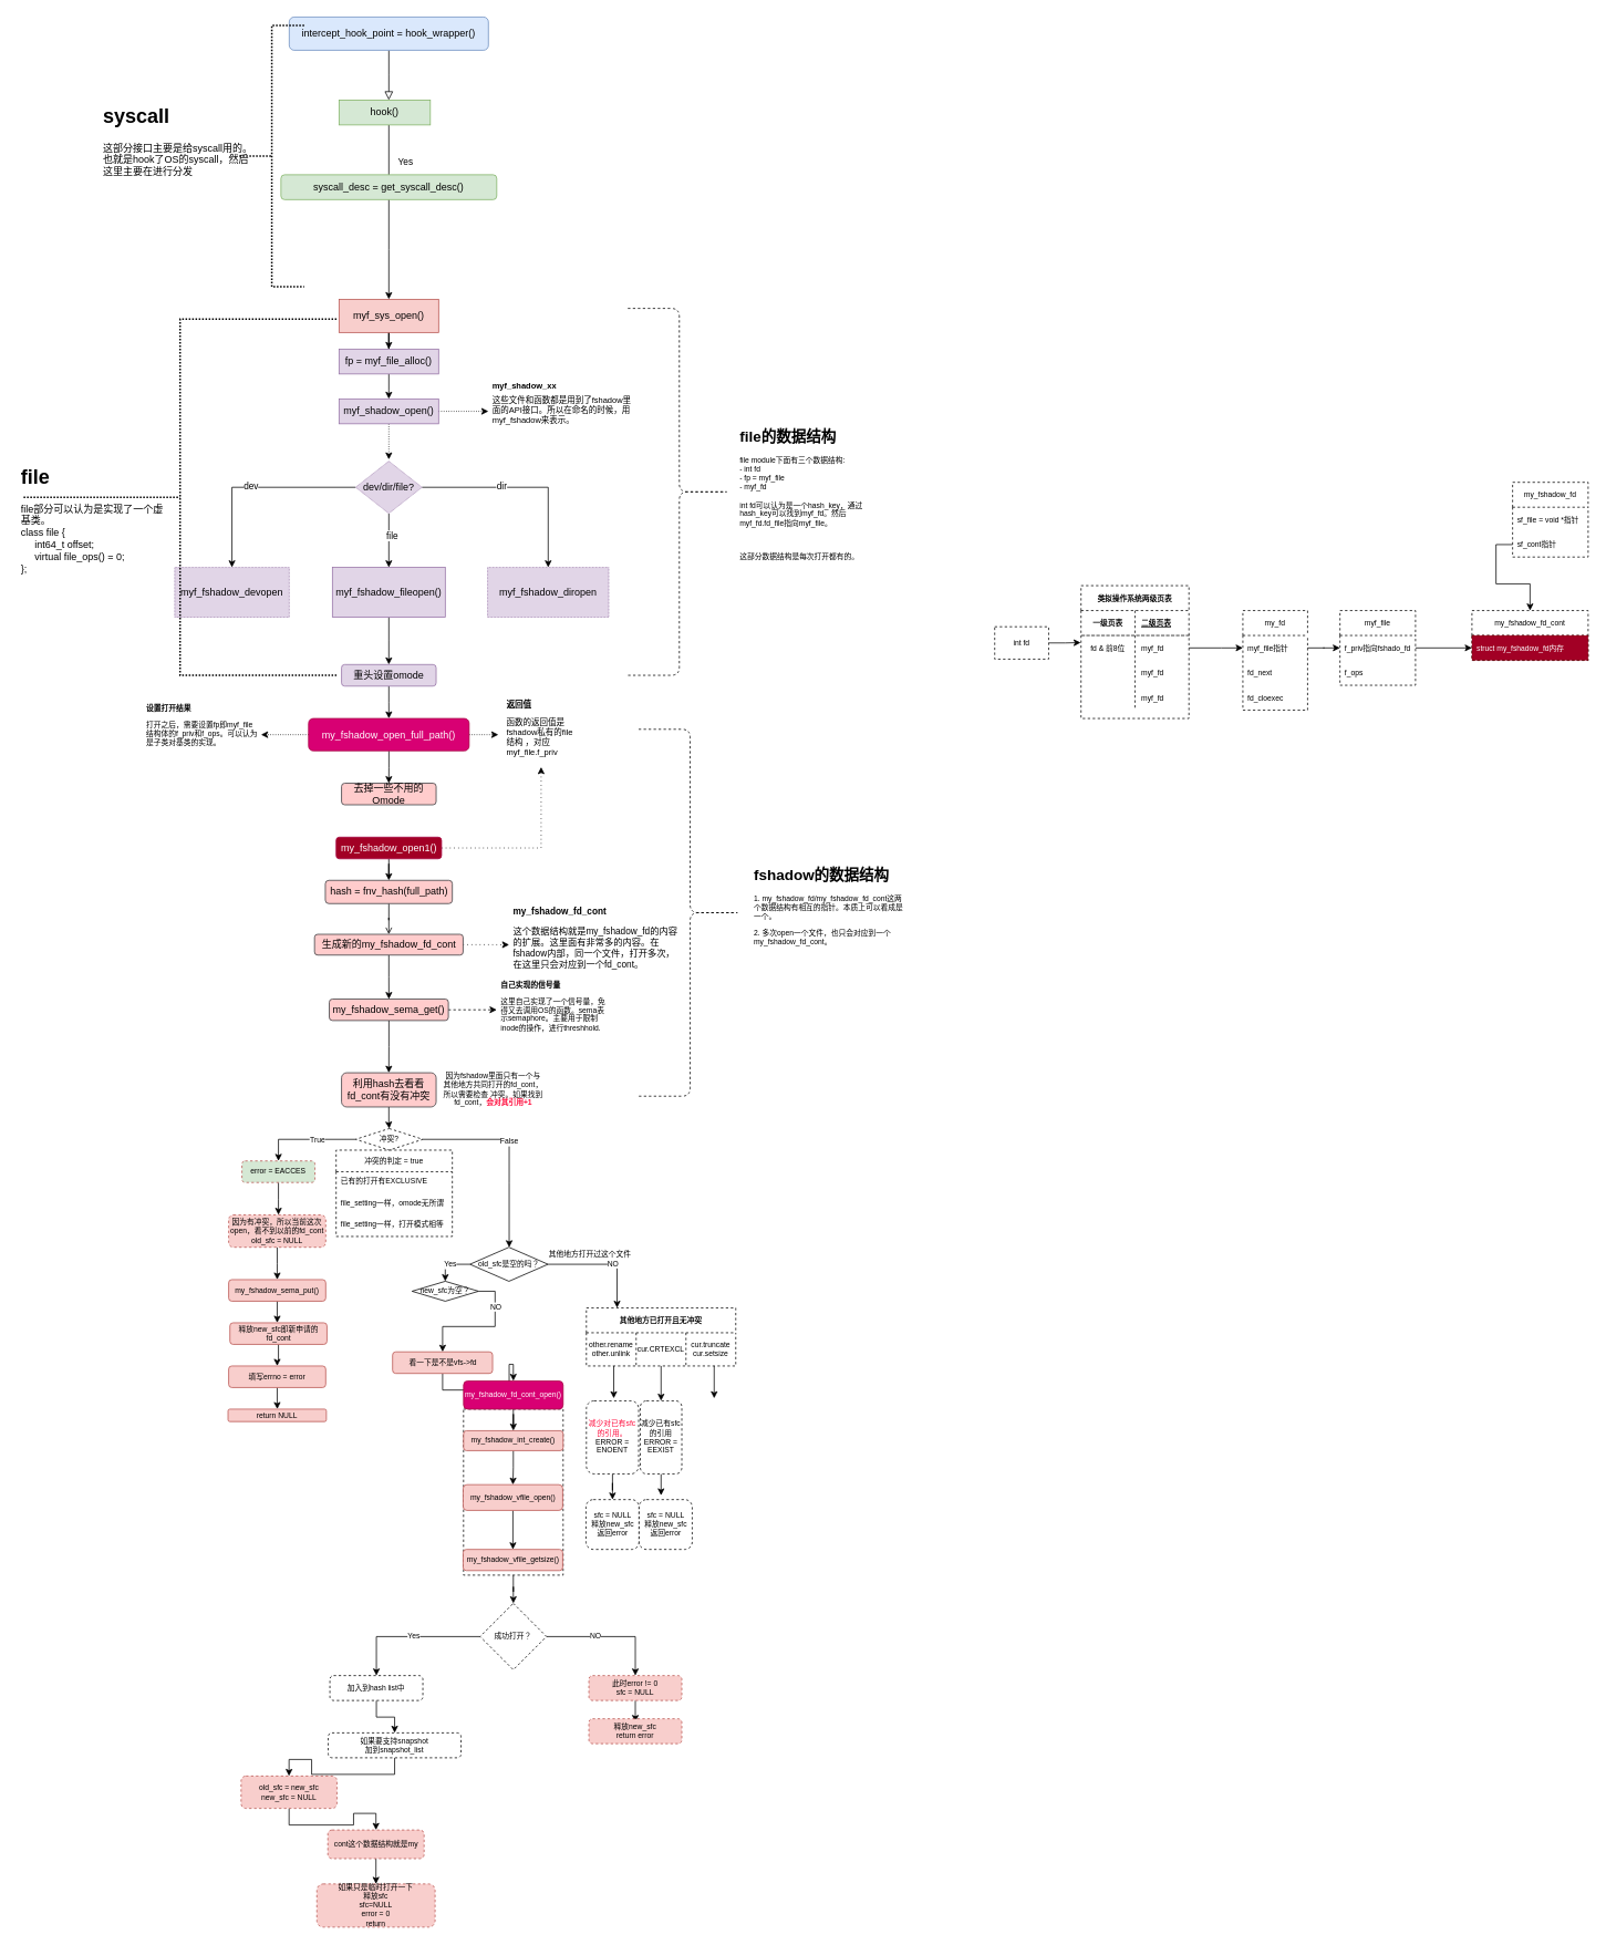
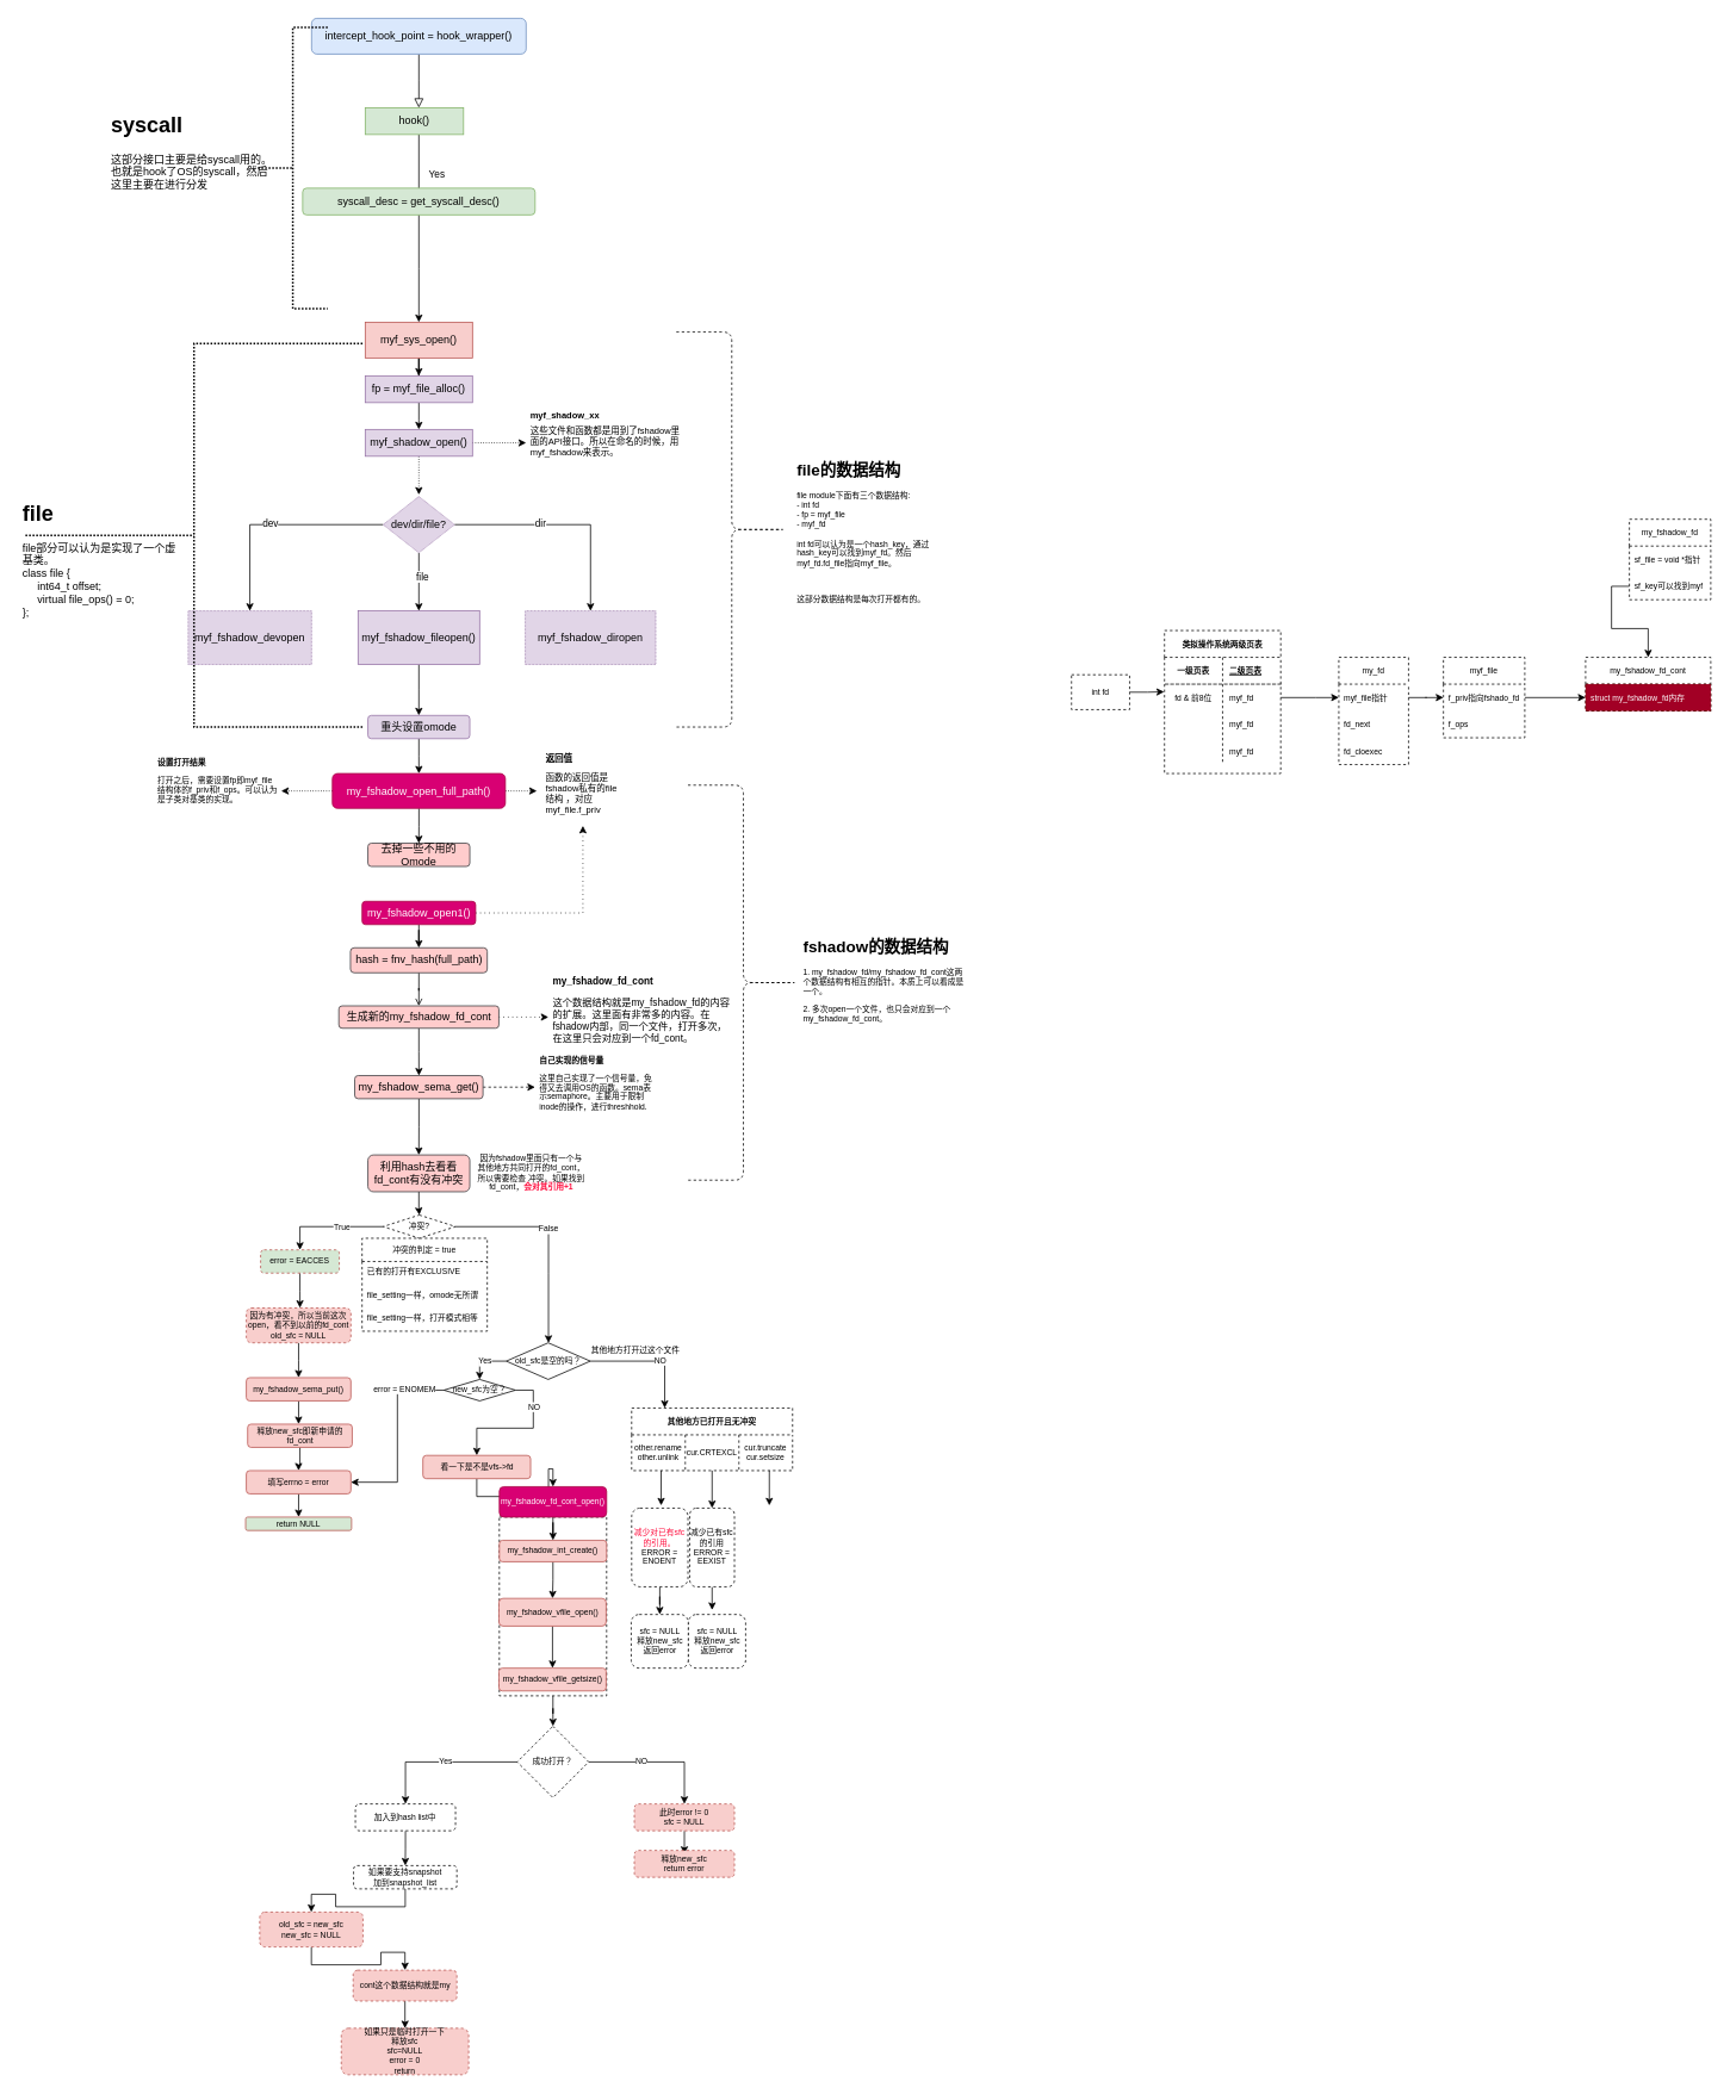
- <mxCell id="88" value="sf_cont指针" style="text;strokeColor=none;fillColor=none;align=left;verticalAlign=middle;spacingLeft=4;spacingRight=4;overflow=hidden;points=[[0,0.5],[1,0.5]];portConstraint=eastwest;rotatable=0;dashed=1;fontSize=9;" vertex="1" parent="86"><mxGeometry y="60" width="91" height="30" as="geometry" /></mxCell>
+ <mxCell id="88" value="sf_key可以找到myf" style="text;strokeColor=none;fillColor=none;align=left;verticalAlign=middle;spacingLeft=4;spacingRight=4;overflow=hidden;points=[[0,0.5],[1,0.5]];portConstraint=eastwest;rotatable=0;dashed=1;fontSize=9;" vertex="1" parent="86"><mxGeometry y="60" width="91" height="30" as="geometry" /></mxCell>
- <mxCell id="43" value="my_fshadow_open1()" style="rounded=1;whiteSpace=wrap;html=1;fillColor=#a20025;strokeColor=#A50040;fontColor=#ffffff;" vertex="1" parent="1"><mxGeometry x="404.5" y="1008" width="127" height="26" as="geometry" /></mxCell>
+ <mxCell id="43" value="my_fshadow_open1()" style="rounded=1;whiteSpace=wrap;html=1;fillColor=#d80073;strokeColor=#A50040;fontColor=#ffffff;" vertex="1" parent="1"><mxGeometry x="404.5" y="1008" width="127" height="26" as="geometry" /></mxCell>
- <mxCell id="60" value="&lt;h1&gt;fshadow的数据结构&lt;/h1&gt;&lt;p&gt;1. my_fshadow_fd/my_fshadow_fd_cont这两个数据结构有相互的指针。本质上可以看成是一个。&lt;/p&gt;&lt;p&gt;2. 多次open一个文件，也只会对应到一个my_fshadow_fd_cont。&lt;/p&gt;&lt;p&gt;&lt;br&gt;&lt;/p&gt;" style="text;html=1;strokeColor=none;fillColor=none;spacing=5;spacingTop=-20;whiteSpace=wrap;overflow=hidden;rounded=0;dashed=1;fontSize=9;" vertex="1" parent="1"><mxGeometry x="903" y="1042" width="190" height="120" as="geometry" /></mxCell>
+ <mxCell id="60" value="&lt;h1&gt;fshadow的数据结构&lt;/h1&gt;&lt;p&gt;1. my_fshadow_fd/my_fshadow_fd_cont这两个数据结构有相互的指针。本质上可以看成是一个。&lt;/p&gt;&lt;p&gt;2. 多次open一个文件，也只会对应到一个my_fshadow_fd_cont。&lt;/p&gt;&lt;p&gt;&lt;br&gt;&lt;/p&gt;" style="text;html=1;strokeColor=none;fillColor=none;spacing=5;spacingTop=-20;whiteSpace=wrap;overflow=hidden;rounded=0;dashed=1;fontSize=9;" vertex="1" parent="1"><mxGeometry x="893" y="1047" width="190" height="120" as="geometry" /></mxCell>
+ <mxCell id="118" style="edgeStyle=orthogonalEdgeStyle;rounded=0;orthogonalLoop=1;jettySize=auto;html=1;exitX=0;exitY=0.5;exitDx=0;exitDy=0;entryX=1;entryY=0.5;entryDx=0;entryDy=0;fontSize=9;" edge="1" parent="1" source="122" target="111"><mxGeometry relative="1" as="geometry" /></mxCell>
+ <mxCell id="119" value="error = ENOMEM" style="edgeLabel;html=1;align=center;verticalAlign=middle;resizable=0;points=[];fontSize=9;" vertex="1" connectable="0" parent="118"><mxGeometry x="-0.567" y="-2" relative="1" as="geometry"><mxPoint as="offset" /></mxGeometry></mxCell>
- <mxCell id="112" value="return NULL" style="whiteSpace=wrap;html=1;rounded=1;fontSize=9;strokeColor=#b85450;fillColor=#f8cecc;" vertex="1" parent="1"><mxGeometry x="274.25" y="1697" width="118.5" height="15" as="geometry" /></mxCell>
+ <mxCell id="112" value="return NULL" style="whiteSpace=wrap;html=1;rounded=1;fontSize=9;strokeColor=#b85450;fillColor=#d5e8d4;" vertex="1" parent="1"><mxGeometry x="274.25" y="1697" width="118.5" height="15" as="geometry" /></mxCell>
- <mxCell id="145" value="如果要支持snapshot&lt;br&gt;加到snapshot_list" style="whiteSpace=wrap;html=1;rounded=1;dashed=1;fontSize=9;" vertex="1" parent="1"><mxGeometry x="395" y="2087" width="160" height="30" as="geometry" /></mxCell>
+ <mxCell id="145" value="如果要支持snapshot&lt;br&gt;加到snapshot_list" style="whiteSpace=wrap;html=1;rounded=1;dashed=1;fontSize=9;" vertex="1" parent="1"><mxGeometry x="395" y="2087" width="115.5" height="26" as="geometry" /></mxCell>
